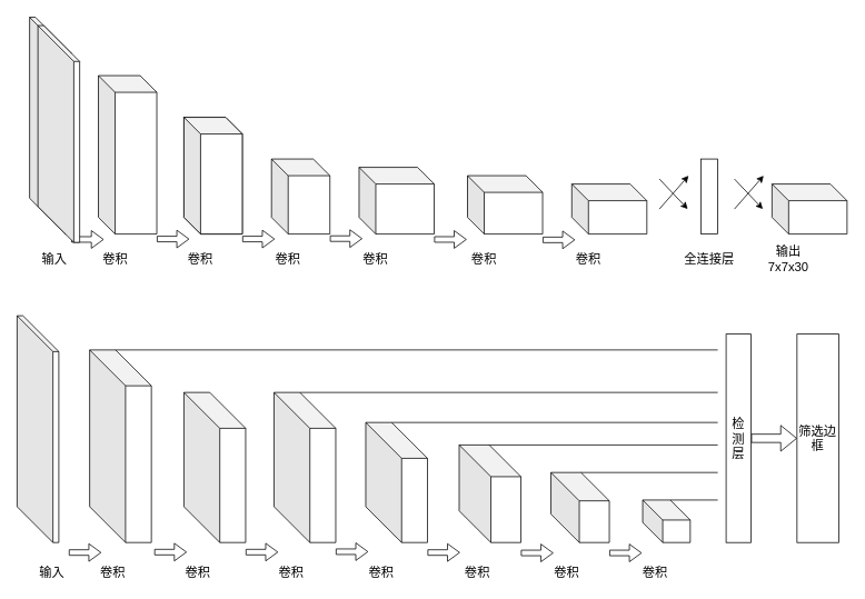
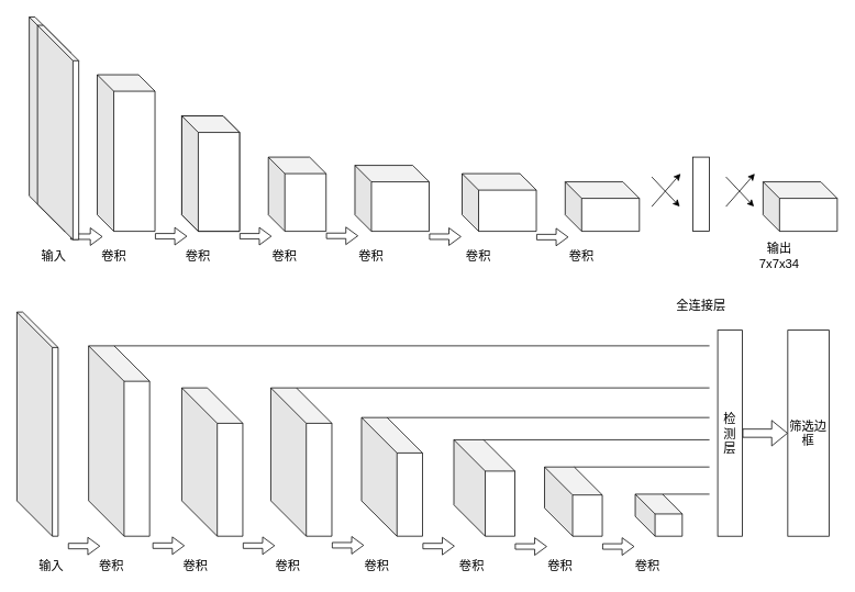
- <mxCell id="21" value="全连接层" style="text;html=1;strokeColor=none;fillColor=none;align=center;verticalAlign=middle;whiteSpace=wrap;rounded=0;fontSize=15;" vertex="1" parent="1"><mxGeometry x="815" y="300" width="70" height="20" as="geometry" /></mxCell>
+ <mxCell id="21" value="全连接层" style="text;html=1;strokeColor=none;fillColor=none;align=center;verticalAlign=middle;whiteSpace=wrap;rounded=0;fontSize=15;" vertex="1" parent="1"><mxGeometry x="815" y="360" width="70" height="20" as="geometry" /></mxCell>
- <mxCell id="22" value="输出 7x7x30" style="text;html=1;strokeColor=none;fillColor=none;align=center;verticalAlign=middle;whiteSpace=wrap;rounded=0;fontSize=15;" vertex="1" parent="1"><mxGeometry x="925" y="300" width="40" height="20" as="geometry" /></mxCell>
+ <mxCell id="22" value="输出 7x7x34" style="text;html=1;strokeColor=none;fillColor=none;align=center;verticalAlign=middle;whiteSpace=wrap;rounded=0;fontSize=15;" vertex="1" parent="1"><mxGeometry x="925" y="300" width="40" height="20" as="geometry" /></mxCell>
